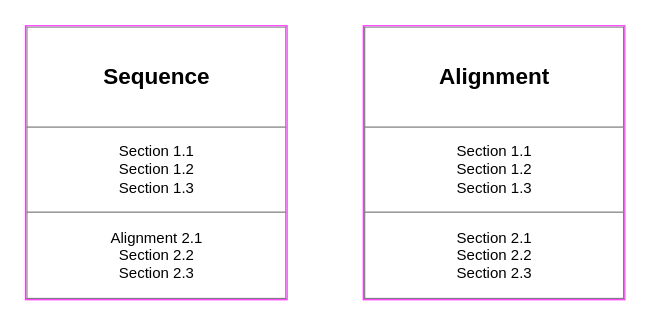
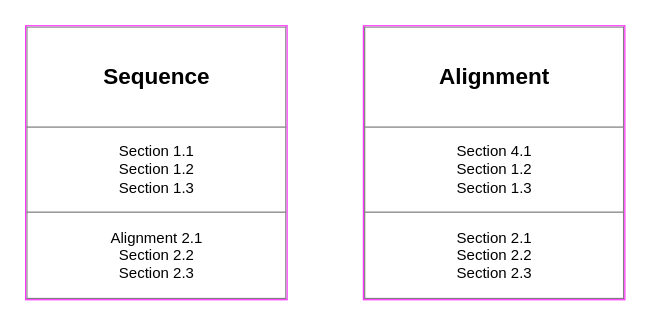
- <mxCell id="3" value="&lt;table border=&quot;1&quot; width=&quot;100%&quot; height=&quot;100%&quot; cellpadding=&quot;4&quot; style=&quot;width:100%;height:100%;border-collapse:collapse;&quot;&gt;&lt;tbody&gt;&lt;tr&gt;&lt;th align=&quot;center&quot;&gt;&lt;h2&gt;Alignment&lt;/h2&gt;&lt;/th&gt;&lt;/tr&gt;&lt;tr&gt;&lt;td&gt;&lt;div style=&quot;text-align: center;&quot;&gt;&lt;span style=&quot;background-color: initial;&quot;&gt;Section 1.1&lt;/span&gt;&lt;/div&gt;&lt;div style=&quot;text-align: center;&quot;&gt;&lt;span style=&quot;background-color: initial;&quot;&gt;Section 1.2&lt;/span&gt;&lt;/div&gt;&lt;div style=&quot;text-align: center;&quot;&gt;&lt;span style=&quot;background-color: initial;&quot;&gt;Section 1.3&lt;/span&gt;&lt;br&gt;&lt;/div&gt;&lt;/td&gt;&lt;/tr&gt;&lt;tr&gt;&lt;td align=&quot;center&quot;&gt;Section 2.1&lt;br&gt;Section 2.2&lt;br&gt;Section 2.3&lt;/td&gt;&lt;/tr&gt;&lt;/tbody&gt;&lt;/table&gt;" style="text;html=1;strokeColor=none;fillColor=none;overflow=fill;labelBorderColor=#FF33FF;labelBackgroundColor=none;fontColor=default;whiteSpace=wrap;shadow=0;rounded=0;glass=0;verticalAlign=top;" vertex="1" parent="1"><mxGeometry x="290" y="20" width="210" height="220" as="geometry" /></mxCell>
+ <mxCell id="3" value="&lt;table border=&quot;1&quot; width=&quot;100%&quot; height=&quot;100%&quot; cellpadding=&quot;4&quot; style=&quot;width:100%;height:100%;border-collapse:collapse;&quot;&gt;&lt;tbody&gt;&lt;tr&gt;&lt;th align=&quot;center&quot;&gt;&lt;h2&gt;Alignment&lt;/h2&gt;&lt;/th&gt;&lt;/tr&gt;&lt;tr&gt;&lt;td&gt;&lt;div style=&quot;text-align: center;&quot;&gt;&lt;span style=&quot;background-color: initial;&quot;&gt;Section 4.1&lt;/span&gt;&lt;/div&gt;&lt;div style=&quot;text-align: center;&quot;&gt;&lt;span style=&quot;background-color: initial;&quot;&gt;Section 1.2&lt;/span&gt;&lt;/div&gt;&lt;div style=&quot;text-align: center;&quot;&gt;&lt;span style=&quot;background-color: initial;&quot;&gt;Section 1.3&lt;/span&gt;&lt;br&gt;&lt;/div&gt;&lt;/td&gt;&lt;/tr&gt;&lt;tr&gt;&lt;td align=&quot;center&quot;&gt;Section 2.1&lt;br&gt;Section 2.2&lt;br&gt;Section 2.3&lt;/td&gt;&lt;/tr&gt;&lt;/tbody&gt;&lt;/table&gt;" style="text;html=1;strokeColor=none;fillColor=none;overflow=fill;labelBorderColor=#FF33FF;labelBackgroundColor=none;fontColor=default;whiteSpace=wrap;shadow=0;rounded=0;glass=0;verticalAlign=top;" vertex="1" parent="1"><mxGeometry x="290" y="20" width="210" height="220" as="geometry" /></mxCell>
